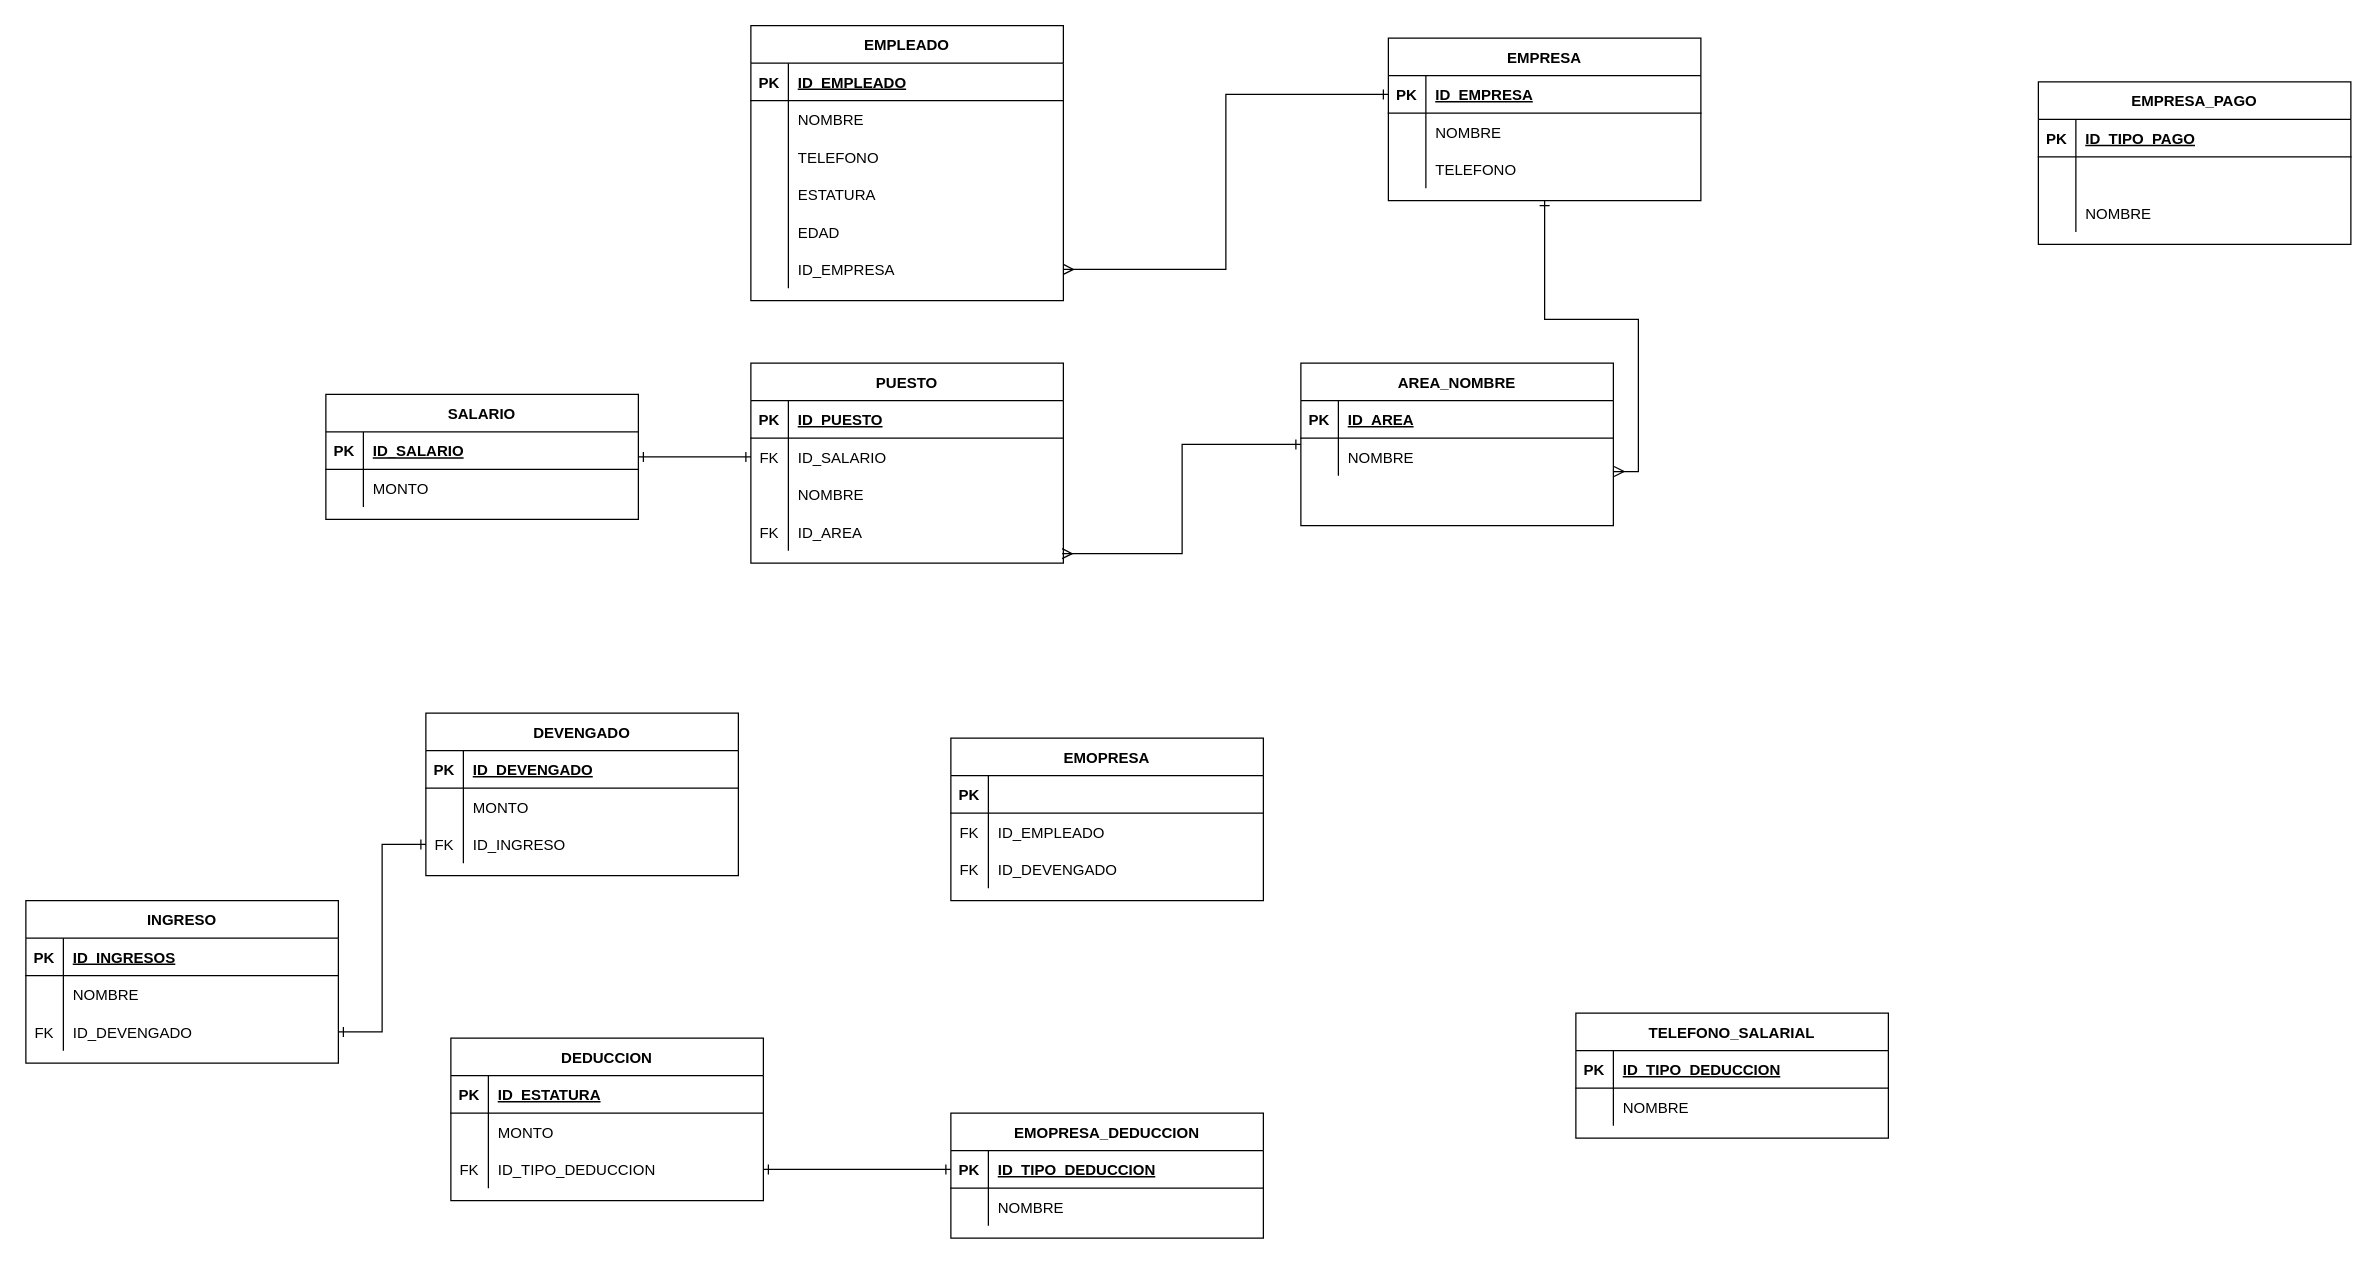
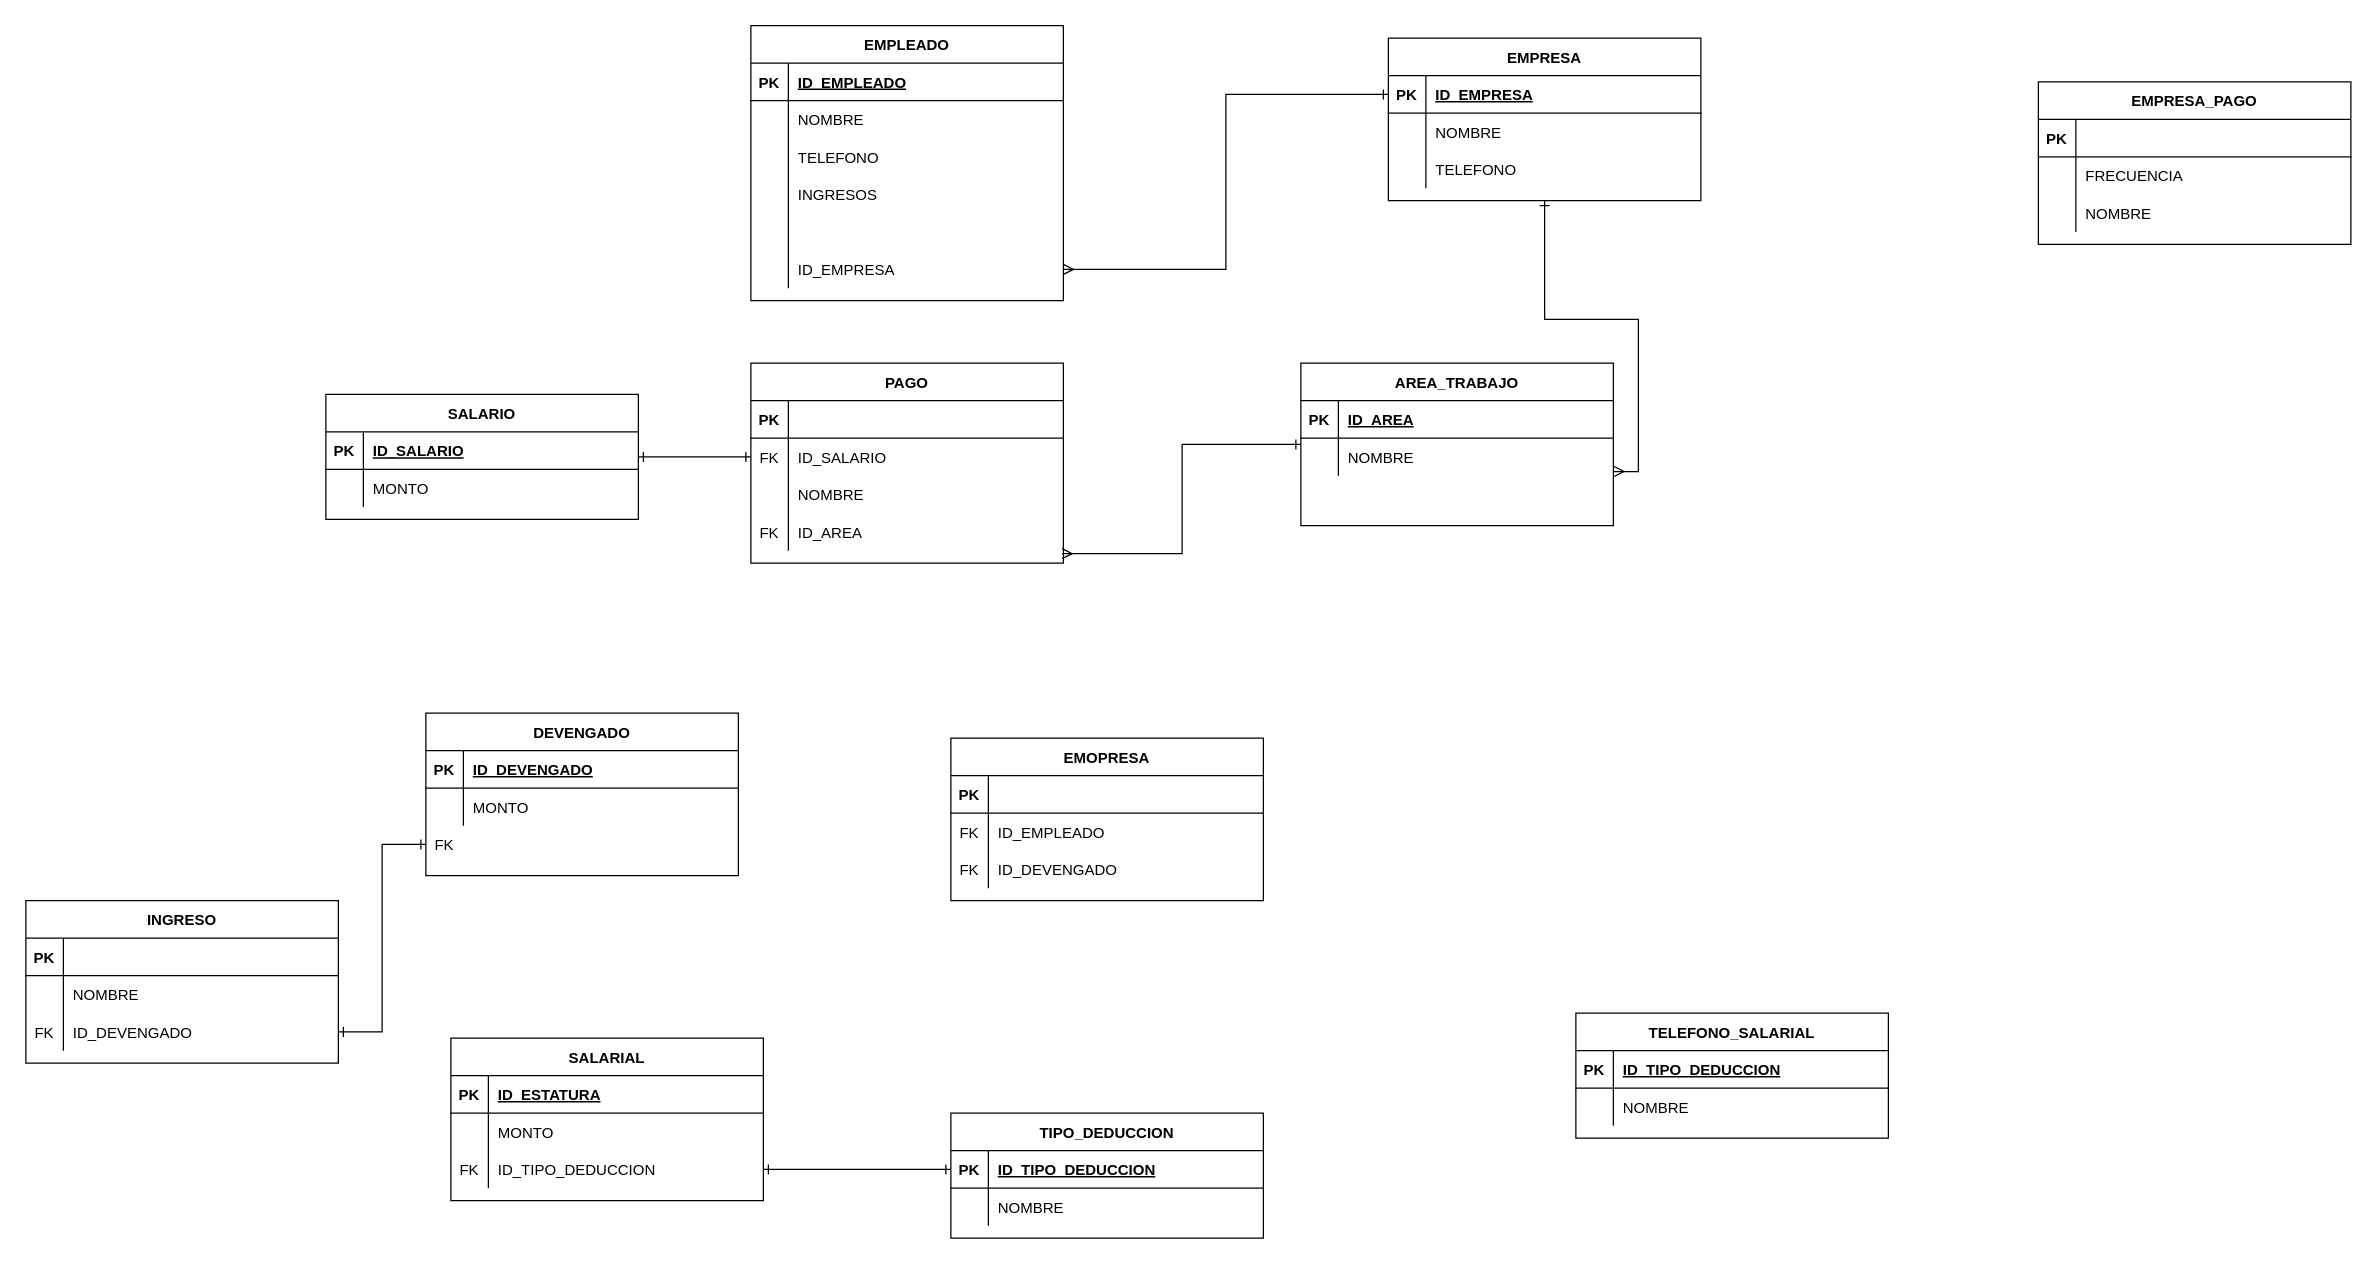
- <mxCell id="36" value="ID_TIPO_PAGO" style="shape=partialRectangle;overflow=hidden;connectable=0;fillColor=none;top=0;left=0;bottom=0;right=0;align=left;spacingLeft=6;fontStyle=5;" vertex="1" parent="34"><mxGeometry x="30" width="220" height="30" as="geometry" /></mxCell>
+ <mxCell id="39" value="FRECUENCIA" style="shape=partialRectangle;overflow=hidden;connectable=0;fillColor=none;top=0;left=0;bottom=0;right=0;align=left;spacingLeft=6;" vertex="1" parent="37"><mxGeometry x="30" width="220" height="30" as="geometry" /></mxCell>
- <mxCell id="25" value="ESTATURA" style="shape=partialRectangle;overflow=hidden;connectable=0;fillColor=none;top=0;left=0;bottom=0;right=0;align=left;spacingLeft=6;" vertex="1" parent="23"><mxGeometry x="30" width="220" height="30" as="geometry" /></mxCell>
+ <mxCell id="25" value="INGRESOS" style="shape=partialRectangle;overflow=hidden;connectable=0;fillColor=none;top=0;left=0;bottom=0;right=0;align=left;spacingLeft=6;" vertex="1" parent="23"><mxGeometry x="30" width="220" height="30" as="geometry" /></mxCell>
- <mxCell id="28" value="EDAD" style="shape=partialRectangle;overflow=hidden;connectable=0;fillColor=none;top=0;left=0;bottom=0;right=0;align=left;spacingLeft=6;" vertex="1" parent="26"><mxGeometry x="30" width="220" height="30" as="geometry" /></mxCell>
- <mxCell id="43" value="PUESTO" style="shape=table;startSize=30;container=1;collapsible=1;childLayout=tableLayout;fixedRows=1;rowLines=0;fontStyle=1;align=center;resizeLast=1;" vertex="1" parent="1"><mxGeometry y="290" width="250" height="160" as="geometry" x="600" /></mxCell>
+ <mxCell id="43" value="PAGO" style="shape=table;startSize=30;container=1;collapsible=1;childLayout=tableLayout;fixedRows=1;rowLines=0;fontStyle=1;align=center;resizeLast=1;" vertex="1" parent="1"><mxGeometry y="290" width="250" height="160" as="geometry" x="600" /></mxCell>
- <mxCell id="57" value="AREA_NOMBRE" style="shape=table;startSize=30;container=1;collapsible=1;childLayout=tableLayout;fixedRows=1;rowLines=0;fontStyle=1;align=center;resizeLast=1;" vertex="1" parent="1"><mxGeometry x="1040" y="290" width="250" height="130" as="geometry" /></mxCell>
+ <mxCell id="57" value="AREA_TRABAJO" style="shape=table;startSize=30;container=1;collapsible=1;childLayout=tableLayout;fixedRows=1;rowLines=0;fontStyle=1;align=center;resizeLast=1;" vertex="1" parent="1"><mxGeometry x="1040" y="290" width="250" height="130" as="geometry" /></mxCell>
- <mxCell id="46" value="ID_PUESTO" style="shape=partialRectangle;overflow=hidden;connectable=0;fillColor=none;top=0;left=0;bottom=0;right=0;align=left;spacingLeft=6;fontStyle=5;" vertex="1" parent="44"><mxGeometry x="30" width="220" height="30" as="geometry" /></mxCell>
- <mxCell id="110" value="ID_INGRESO" style="shape=partialRectangle;overflow=hidden;connectable=0;fillColor=none;top=0;left=0;bottom=0;right=0;align=left;spacingLeft=6;" vertex="1" parent="108"><mxGeometry x="30" width="220" height="30" as="geometry" /></mxCell>
- <mxCell id="121" value="ID_INGRESOS" style="shape=partialRectangle;overflow=hidden;connectable=0;fillColor=none;top=0;left=0;bottom=0;right=0;align=left;spacingLeft=6;fontStyle=5;" vertex="1" parent="119"><mxGeometry x="30" width="220" height="30" as="geometry" /></mxCell>
- <mxCell id="83" value="DEDUCCION" style="shape=table;startSize=30;container=1;collapsible=1;childLayout=tableLayout;fixedRows=1;rowLines=0;fontStyle=1;align=center;resizeLast=1;" vertex="1" parent="1"><mxGeometry x="360" y="830" width="250" height="130" as="geometry" /></mxCell>
+ <mxCell id="83" value="SALARIAL" style="shape=table;startSize=30;container=1;collapsible=1;childLayout=tableLayout;fixedRows=1;rowLines=0;fontStyle=1;align=center;resizeLast=1;" vertex="1" parent="1"><mxGeometry x="360" y="830" width="250" height="130" as="geometry" /></mxCell>
- <mxCell id="94" value="EMOPRESA_DEDUCCION" style="shape=table;startSize=30;container=1;collapsible=1;childLayout=tableLayout;fixedRows=1;rowLines=0;fontStyle=1;align=center;resizeLast=1;" vertex="1" parent="1"><mxGeometry x="760" y="890" width="250" height="100" as="geometry" /></mxCell>
+ <mxCell id="94" value="TIPO_DEDUCCION" style="shape=table;startSize=30;container=1;collapsible=1;childLayout=tableLayout;fixedRows=1;rowLines=0;fontStyle=1;align=center;resizeLast=1;" vertex="1" parent="1"><mxGeometry x="760" y="890" width="250" height="100" as="geometry" /></mxCell>
